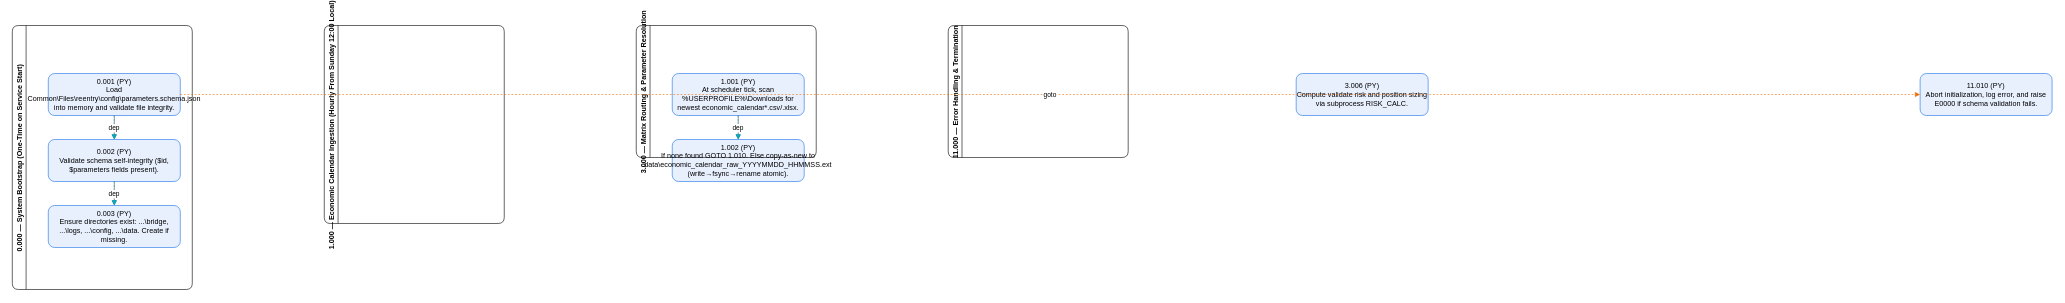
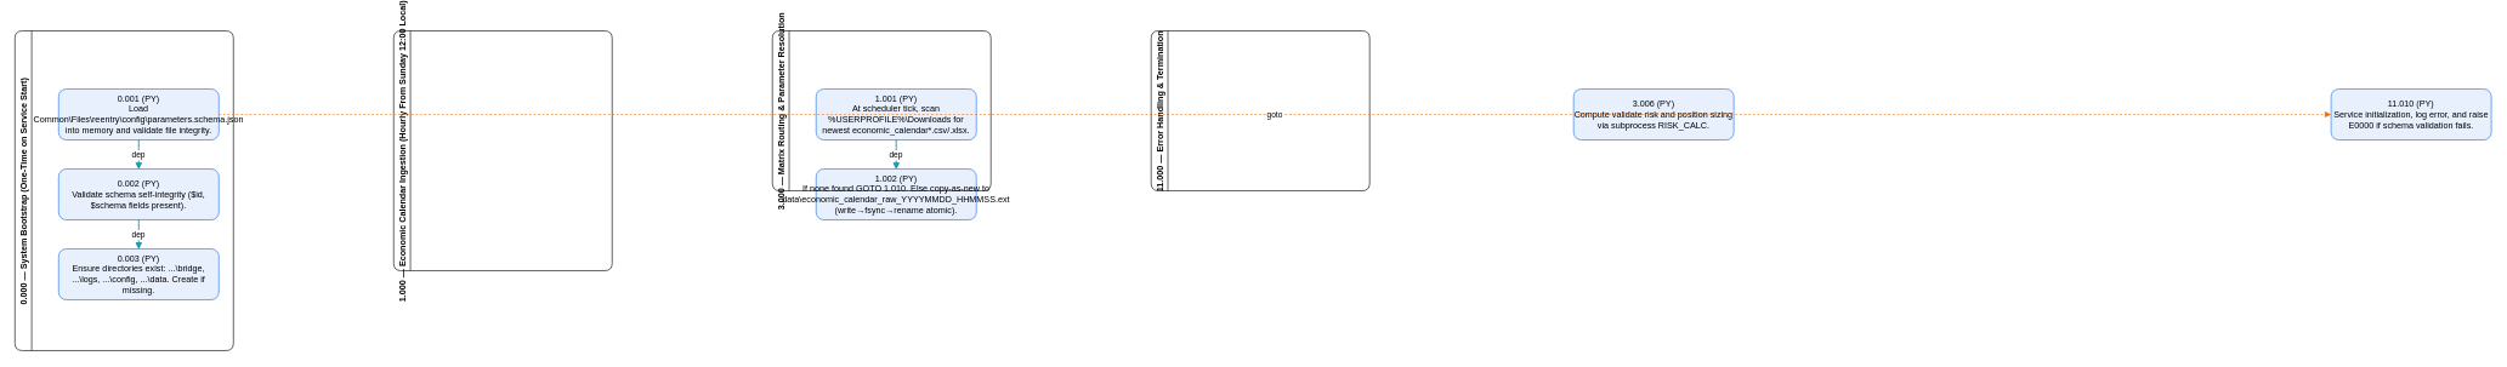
- <mxCell id="12" value="11.010 (PY)&#10;Abort initialization, log error, and raise E0000 if schema validation fails." style="rounded=1;whiteSpace=wrap;html=1;strokeColor=#1a73e8;fillColor=#e8f0fe;" vertex="1" parent="11"><mxGeometry x="1620" y="80" width="220" height="70" as_="geometry" as="geometry" /></mxCell>
+ <mxCell id="12" value="11.010 (PY)&#10;Service initialization, log error, and raise E0000 if schema validation fails." style="rounded=1;whiteSpace=wrap;html=1;strokeColor=#1a73e8;fillColor=#e8f0fe;" vertex="1" parent="11"><mxGeometry x="1620" y="80" width="220" height="70" as_="geometry" as="geometry" /></mxCell>
- <mxCell id="4" value="0.002 (PY)&#10;Validate schema self-integrity ($id, $parameters fields present)." style="rounded=1;whiteSpace=wrap;html=1;strokeColor=#1a73e8;fillColor=#e8f0fe;" vertex="1" parent="2"><mxGeometry x="60" y="190" width="220" height="70" as_="geometry" as="geometry" /></mxCell>
+ <mxCell id="4" value="0.002 (PY)&#10;Validate schema self-integrity ($id, $schema fields present)." style="rounded=1;whiteSpace=wrap;html=1;strokeColor=#1a73e8;fillColor=#e8f0fe;" vertex="1" parent="2"><mxGeometry x="60" y="190" width="220" height="70" as_="geometry" as="geometry" /></mxCell>
